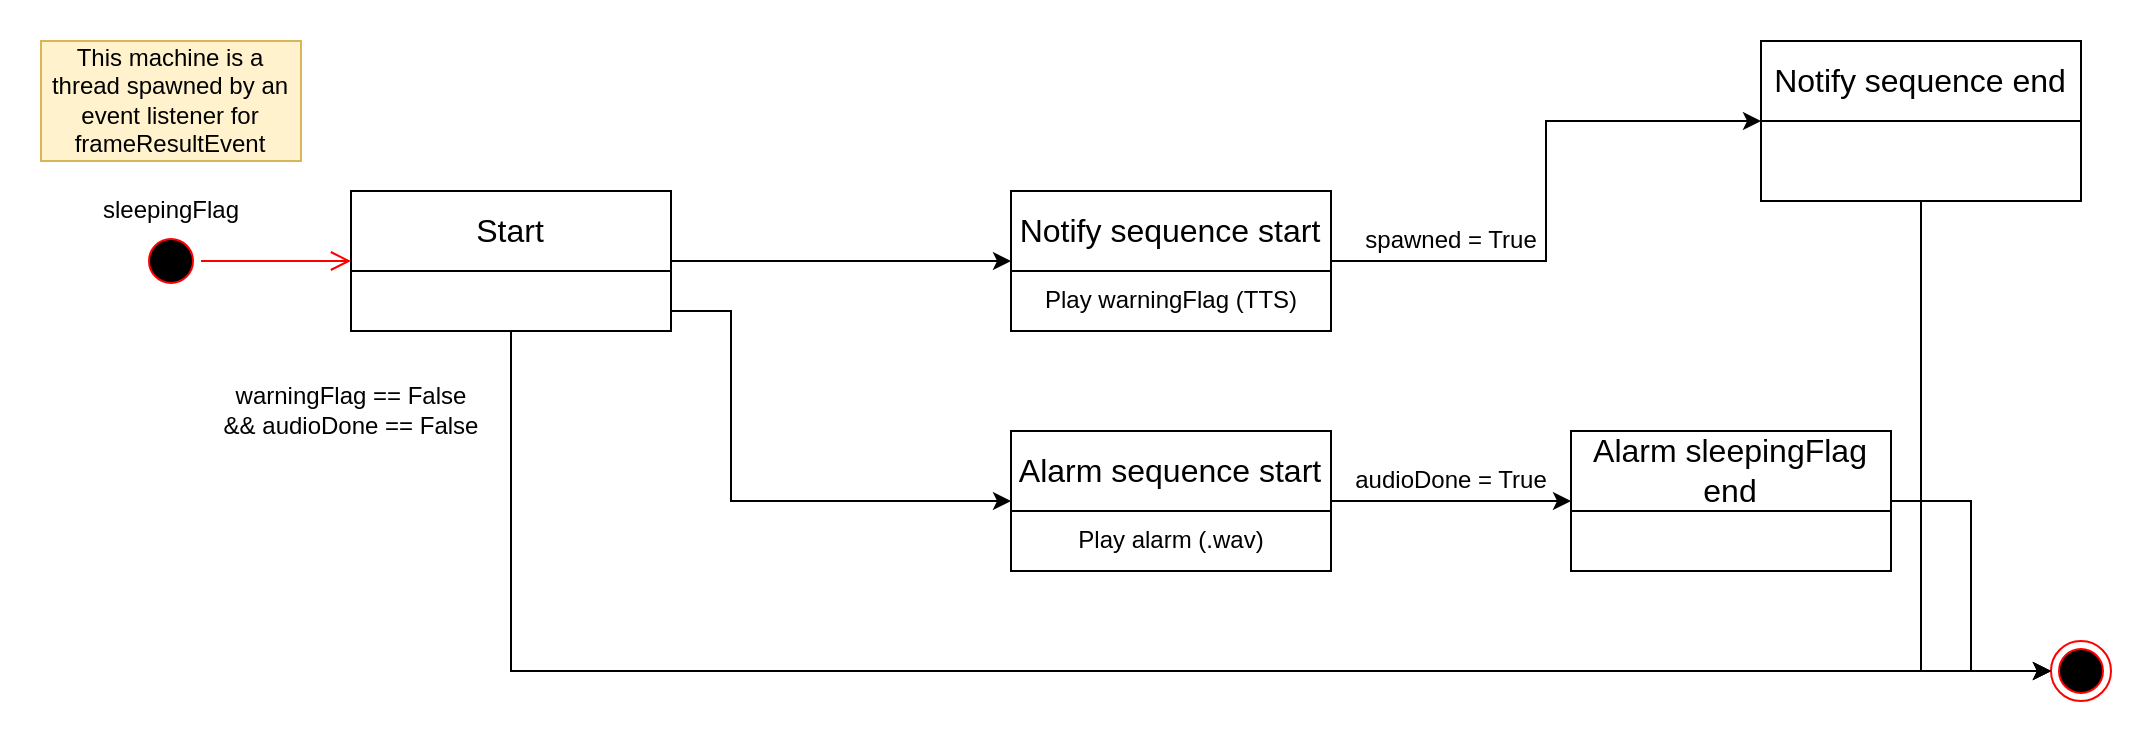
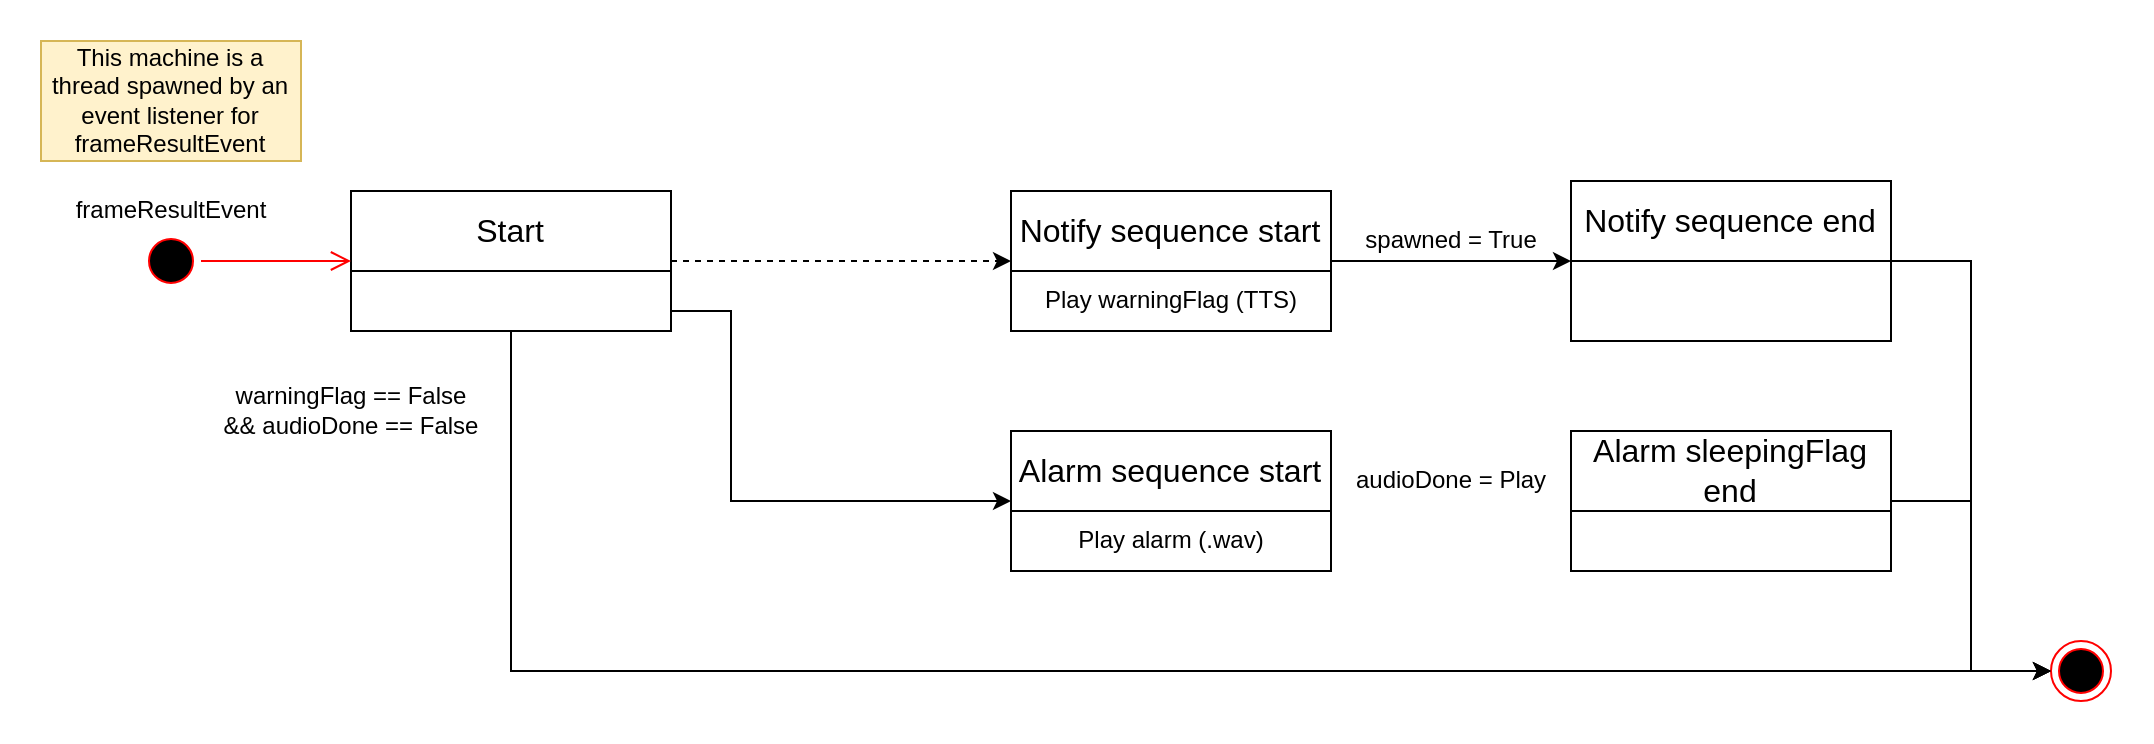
- <mxCell id="14" value="Notify sequence end" style="swimlane;fontStyle=0;childLayout=stackLayout;horizontal=1;startSize=40;fillColor=none;horizontalStack=0;resizeParent=1;resizeParentMax=0;resizeLast=0;collapsible=1;marginBottom=0;whiteSpace=wrap;html=1;fontSize=16;" parent="1" vertex="1"><mxGeometry x="880" y="20" width="160" height="80" as="geometry" /></mxCell>
+ <mxCell id="14" value="Notify sequence end" style="swimlane;fontStyle=0;childLayout=stackLayout;horizontal=1;startSize=40;fillColor=none;horizontalStack=0;resizeParent=1;resizeParentMax=0;resizeLast=0;collapsible=1;marginBottom=0;whiteSpace=wrap;html=1;fontSize=16;" parent="1" vertex="1"><mxGeometry x="785" y="90" width="160" height="80" as="geometry" /></mxCell>
- <mxCell id="9" value="sleepingFlag" style="text;html=1;align=center;verticalAlign=middle;resizable=0;points=[];autosize=1;strokeColor=none;fillColor=none;" parent="1" vertex="1"><mxGeometry x="25" y="90" width="120" height="30" as="geometry" /></mxCell>
+ <mxCell id="9" value="frameResultEvent" style="text;html=1;align=center;verticalAlign=middle;resizable=0;points=[];autosize=1;strokeColor=none;fillColor=none;" parent="1" vertex="1"><mxGeometry x="25" y="90" width="120" height="30" as="geometry" /></mxCell>
- <mxCell id="2" style="edgeStyle=orthogonalEdgeStyle;rounded=0;orthogonalLoop=1;jettySize=auto;html=1;entryX=0;entryY=0.5;entryDx=0;entryDy=0;" parent="1" source="5" target="11" edge="1"><mxGeometry relative="1" as="geometry" /></mxCell>
+ <mxCell id="2" style="edgeStyle=orthogonalEdgeStyle;rounded=0;orthogonalLoop=1;jettySize=auto;html=1;entryX=0;entryY=0.5;entryDx=0;entryDy=0;dashed=1;" parent="1" source="5" target="11" edge="1"><mxGeometry relative="1" as="geometry" /></mxCell>
- <mxCell id="21" value="audioDone = True" style="text;html=1;align=center;verticalAlign=middle;resizable=0;points=[];autosize=1;strokeColor=none;fillColor=none;" parent="1" vertex="1"><mxGeometry x="665" y="225" width="120" height="30" as="geometry" /></mxCell>
+ <mxCell id="21" value="audioDone = Play" style="text;html=1;align=center;verticalAlign=middle;resizable=0;points=[];autosize=1;strokeColor=none;fillColor=none;" parent="1" vertex="1"><mxGeometry x="665" y="225" width="120" height="30" as="geometry" /></mxCell>
- <mxCell id="15" style="edgeStyle=orthogonalEdgeStyle;rounded=0;orthogonalLoop=1;jettySize=auto;html=1;exitX=1;exitY=0.5;exitDx=0;exitDy=0;entryX=0;entryY=0.5;entryDx=0;entryDy=0;" parent="1" source="16" target="19" edge="1"><mxGeometry relative="1" as="geometry" /></mxCell>
